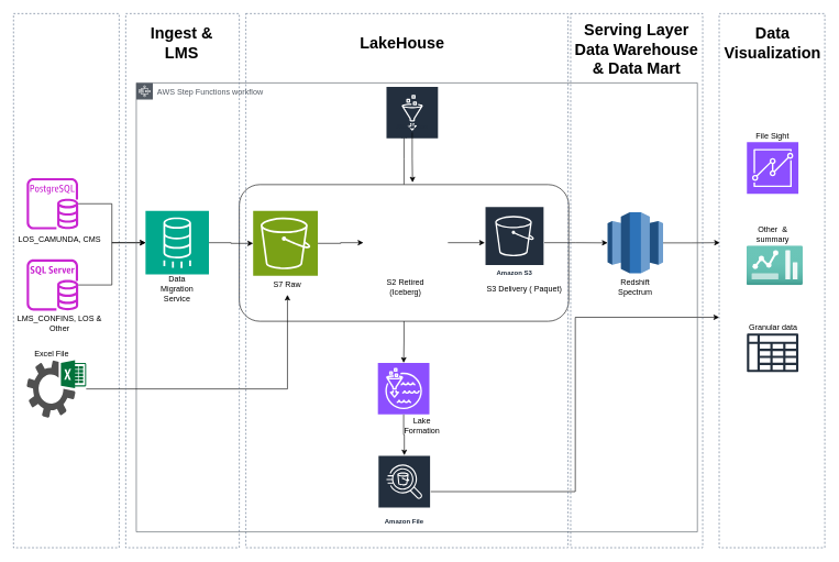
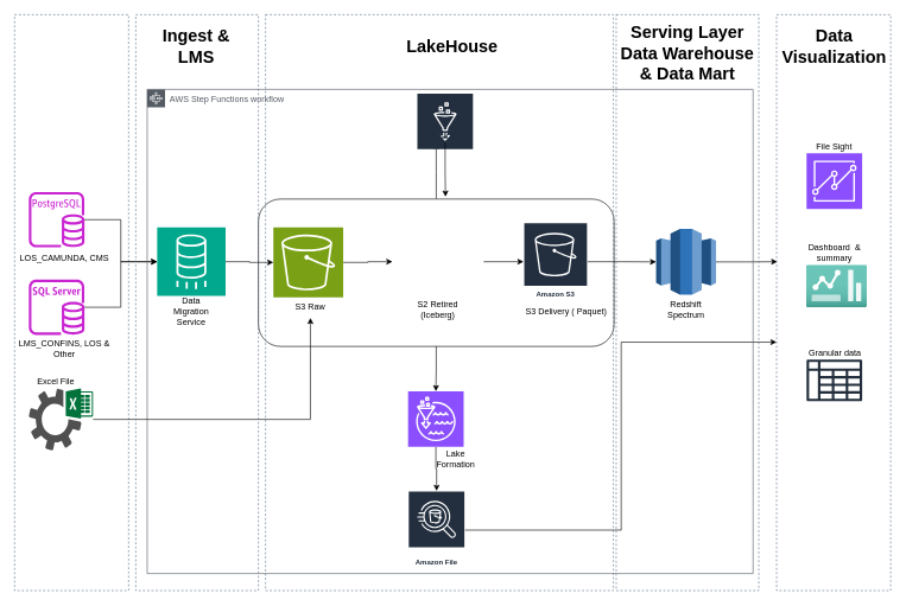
- <mxCell id="49" value="&lt;span style=&quot;font-size: 24px;&quot;&gt;&lt;b&gt;LakeHouse&lt;/b&gt;&lt;/span&gt;" style="text;html=1;align=center;verticalAlign=middle;whiteSpace=wrap;rounded=0;" vertex="1" parent="1"><mxGeometry x="549" y="30" width="120" height="70" as="geometry" /></mxCell>
+ <mxCell id="49" value="&lt;span style=&quot;font-size: 24px;&quot;&gt;&lt;b&gt;LakeHouse&lt;/b&gt;&lt;/span&gt;" style="text;html=1;align=center;verticalAlign=middle;whiteSpace=wrap;rounded=0;" vertex="1" parent="1"><mxGeometry x="574" y="30" width="120" height="70" as="geometry" /></mxCell>
- <mxCell id="44" value="Other&amp;nbsp; &amp;amp; summary" style="text;html=1;align=center;verticalAlign=middle;whiteSpace=wrap;rounded=0;" vertex="1" parent="1"><mxGeometry x="1123.5" y="335.553" width="93" height="37.338" as="geometry" /></mxCell>
+ <mxCell id="44" value="Dashboard&amp;nbsp; &amp;amp; summary" style="text;html=1;align=center;verticalAlign=middle;whiteSpace=wrap;rounded=0;" vertex="1" parent="1"><mxGeometry x="1123.5" y="335.553" width="93" height="37.338" as="geometry" /></mxCell>
- <mxCell id="33" value="S7 Raw" style="text;html=1;align=center;verticalAlign=middle;whiteSpace=wrap;rounded=0;" vertex="1" parent="1"><mxGeometry x="405" y="416" width="60" height="30" as="geometry" /></mxCell>
+ <mxCell id="33" value="S3 Raw" style="text;html=1;align=center;verticalAlign=middle;whiteSpace=wrap;rounded=0;" vertex="1" parent="1"><mxGeometry x="405" y="416" width="60" height="30" as="geometry" /></mxCell>
